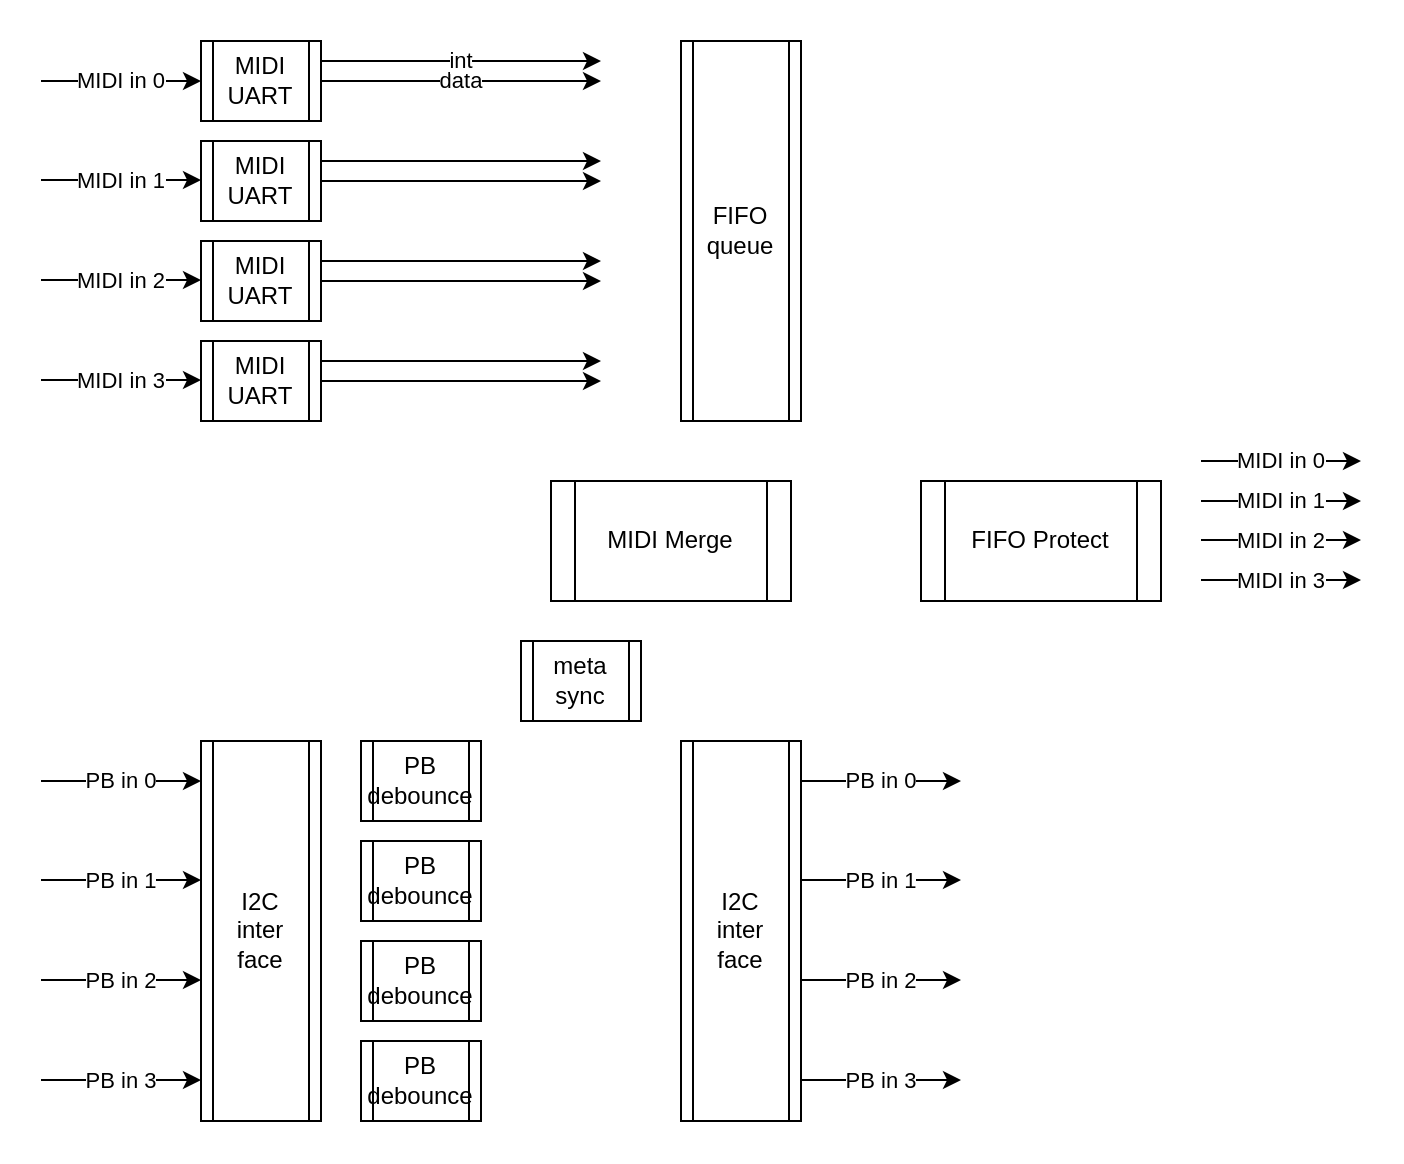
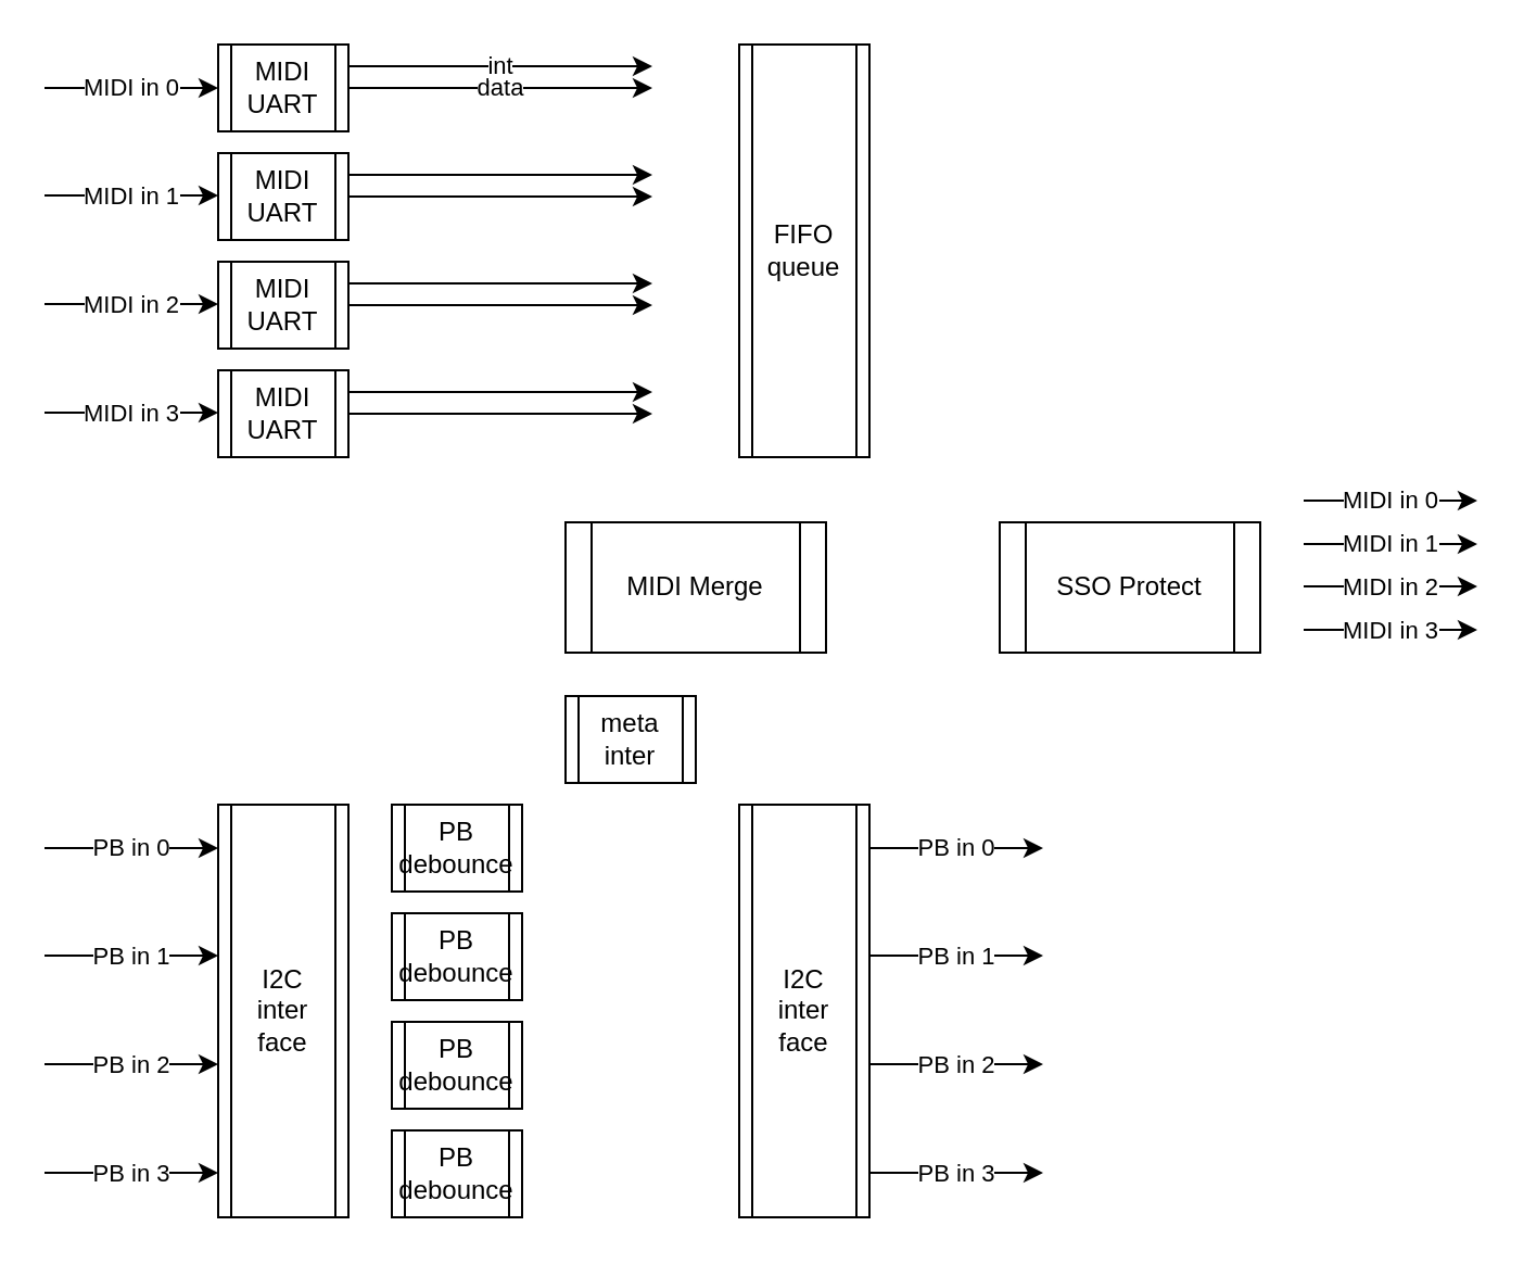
- <mxCell id="34" value="MIDI Merge" style="shape=process;whiteSpace=wrap;html=1;backgroundOutline=1;" parent="1" vertex="1"><mxGeometry x="275" y="240" width="120" height="60" as="geometry" /></mxCell>
+ <mxCell id="34" value="MIDI Merge" style="shape=process;whiteSpace=wrap;html=1;backgroundOutline=1;" parent="1" vertex="1"><mxGeometry x="260" y="240" width="120" height="60" as="geometry" /></mxCell>
- <mxCell id="35" value="FIFO Protect" style="shape=process;whiteSpace=wrap;html=1;backgroundOutline=1;" parent="1" vertex="1"><mxGeometry x="460" y="240" width="120" height="60" as="geometry" /></mxCell>
+ <mxCell id="35" value="SSO Protect" style="shape=process;whiteSpace=wrap;html=1;backgroundOutline=1;" parent="1" vertex="1"><mxGeometry x="460" y="240" width="120" height="60" as="geometry" /></mxCell>
- <mxCell id="33" value="&lt;div&gt;meta&lt;/div&gt;&lt;div&gt;sync&lt;br&gt;&lt;/div&gt;" style="shape=process;whiteSpace=wrap;html=1;backgroundOutline=1;" parent="1" vertex="1"><mxGeometry x="260" y="320" width="60" height="40" as="geometry" /></mxCell>
+ <mxCell id="33" value="&lt;div&gt;meta&lt;/div&gt;&lt;div&gt;inter&lt;br&gt;&lt;/div&gt;" style="shape=process;whiteSpace=wrap;html=1;backgroundOutline=1;" parent="1" vertex="1"><mxGeometry x="260" y="320" width="60" height="40" as="geometry" /></mxCell>
